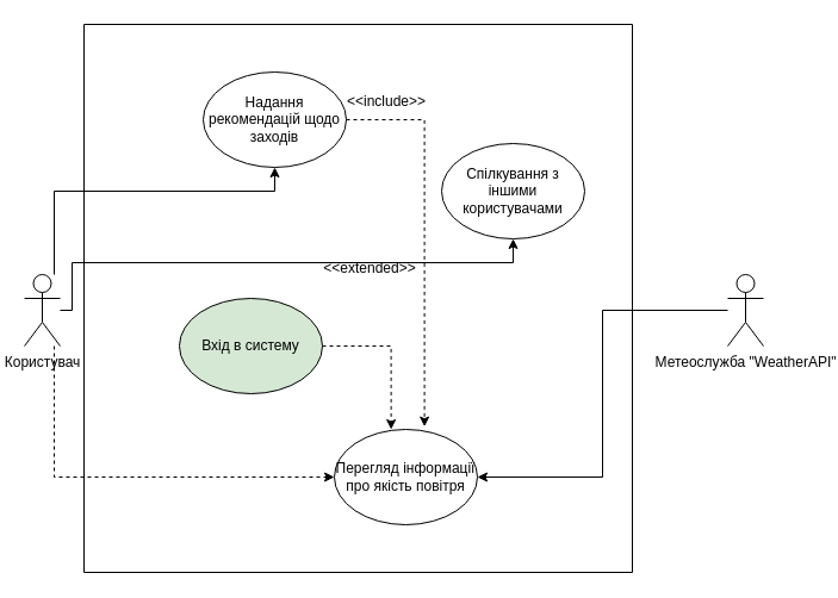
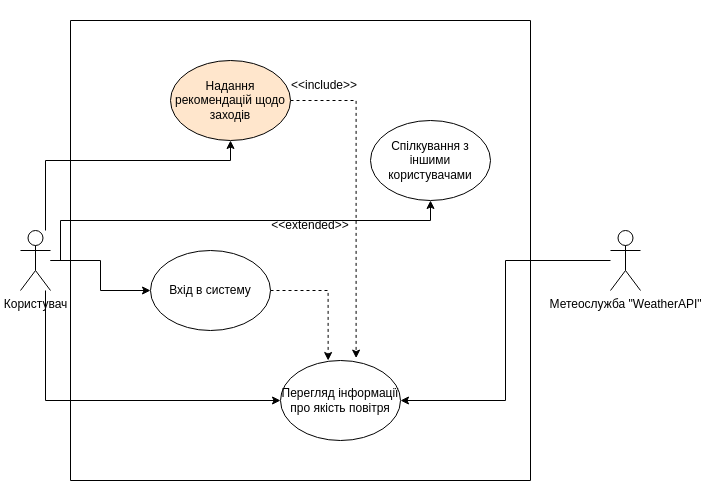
- <mxCell id="13" value="Надання рекомендацій щодо заходів" style="ellipse;whiteSpace=wrap;html=1;" parent="1" vertex="1"><mxGeometry x="170" y="60" width="120" height="80" as="geometry" /></mxCell>
+ <mxCell id="13" value="Надання рекомендацій щодо заходів" style="ellipse;whiteSpace=wrap;html=1;fillColor=#ffe6cc;" parent="1" vertex="1"><mxGeometry x="170" y="60" width="120" height="80" as="geometry" /></mxCell>
+ <mxCell id="2" style="edgeStyle=orthogonalEdgeStyle;rounded=0;orthogonalLoop=1;jettySize=auto;html=1;" parent="1" source="6" target="10" edge="1"><mxGeometry relative="1" as="geometry" /></mxCell>
- <mxCell id="10" value="Вхід в систему" style="ellipse;whiteSpace=wrap;html=1;fillColor=#d5e8d4;" parent="1" vertex="1"><mxGeometry x="150" y="250" width="120" height="80" as="geometry" /></mxCell>
+ <mxCell id="10" value="Вхід в систему" style="ellipse;whiteSpace=wrap;html=1;" parent="1" vertex="1"><mxGeometry x="150" y="250" width="120" height="80" as="geometry" /></mxCell>
- <mxCell id="5" style="edgeStyle=orthogonalEdgeStyle;rounded=0;orthogonalLoop=1;jettySize=auto;html=1;dashed=1;" parent="1" source="6" target="11" edge="1"><mxGeometry relative="1" as="geometry"><Array as="points"><mxPoint x="45" y="400" /></Array></mxGeometry></mxCell>
+ <mxCell id="5" style="edgeStyle=orthogonalEdgeStyle;rounded=0;orthogonalLoop=1;jettySize=auto;html=1;" parent="1" source="6" target="11" edge="1"><mxGeometry relative="1" as="geometry"><Array as="points"><mxPoint x="45" y="400" /></Array></mxGeometry></mxCell>
